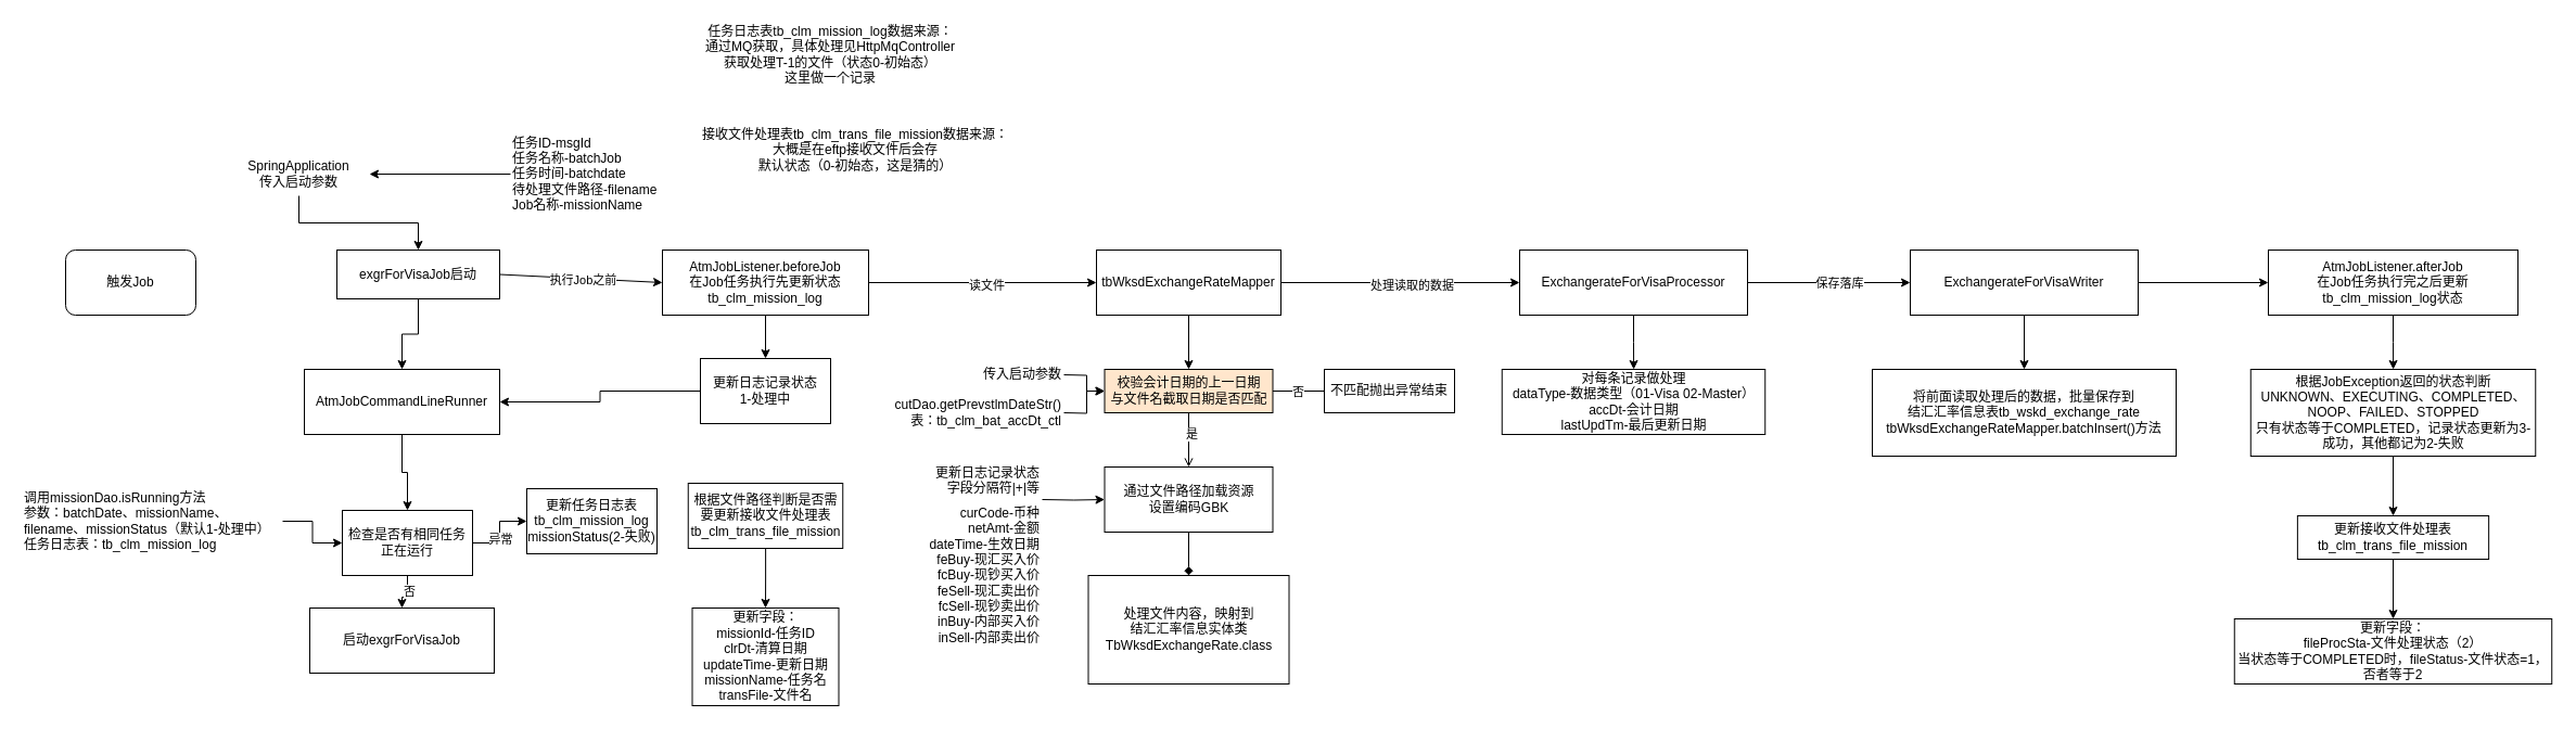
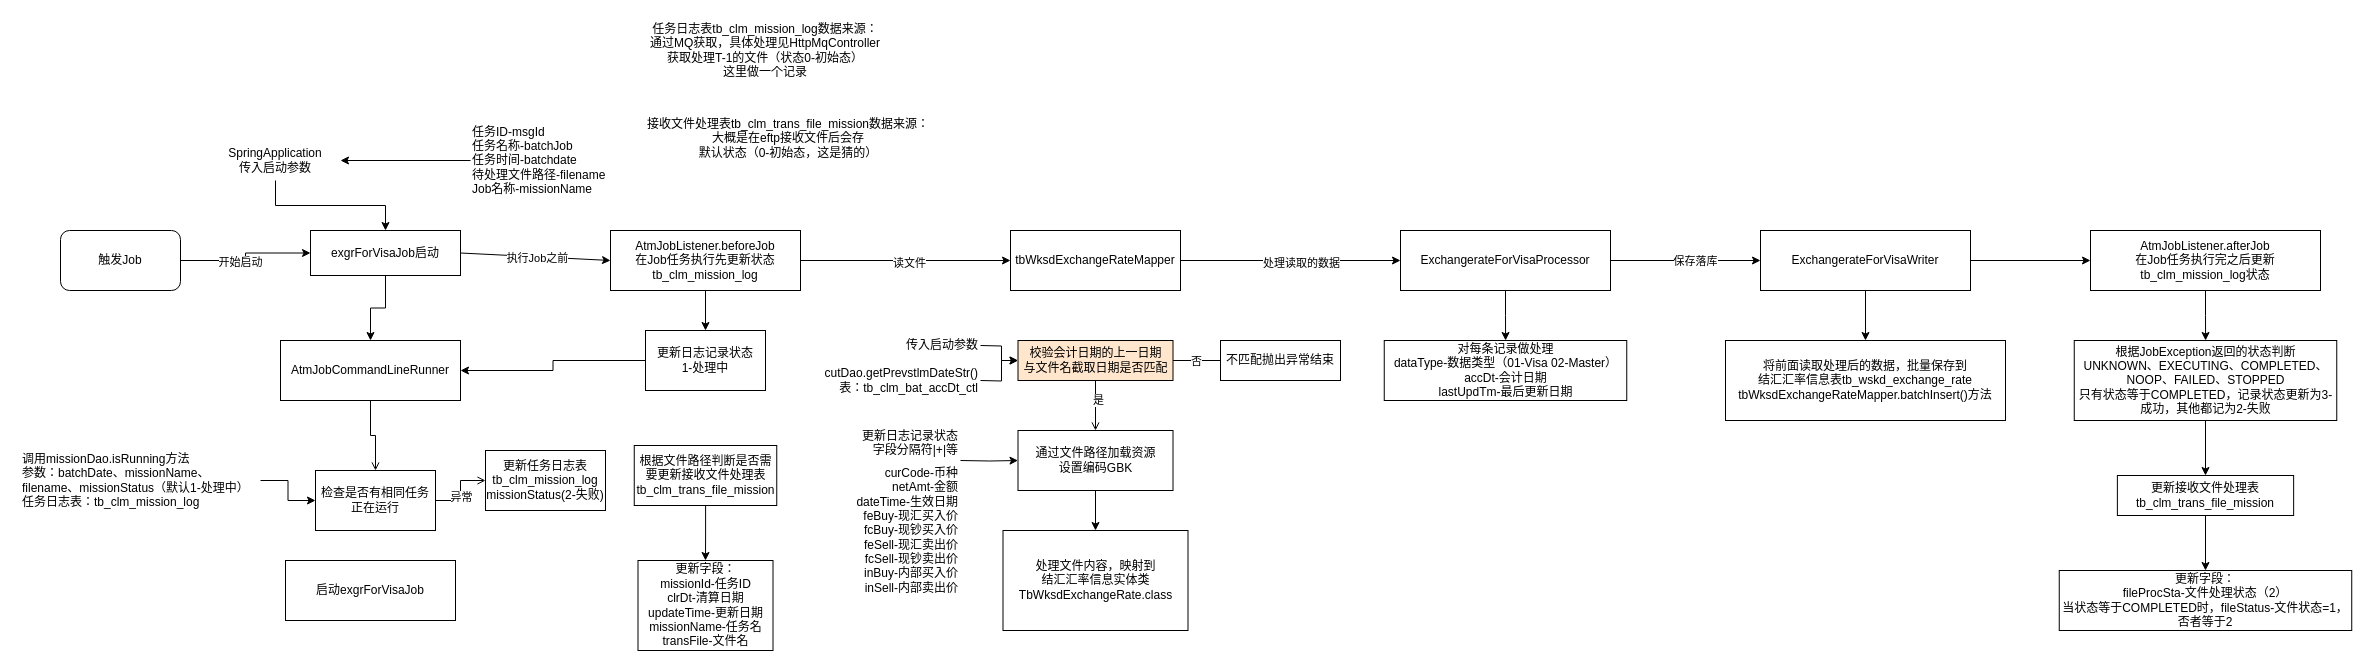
+ <mxCell id="60" value="" style="edgeStyle=orthogonalEdgeStyle;rounded=0;orthogonalLoop=1;jettySize=auto;html=1;" edge="1" parent="1" source="62" target="3"><mxGeometry relative="1" as="geometry" /></mxCell>
+ <mxCell id="61" value="开始启动" style="edgeLabel;html=1;align=center;verticalAlign=middle;resizable=0;points=[];" vertex="1" connectable="0" parent="60"><mxGeometry x="-0.149" y="-1" relative="1" as="geometry"><mxPoint as="offset" /></mxGeometry></mxCell>
- <mxCell id="18" value="" style="edgeStyle=orthogonalEdgeStyle;rounded=0;orthogonalLoop=1;jettySize=auto;html=1;" edge="1" parent="1" source="19" target="24"><mxGeometry relative="1" as="geometry" /></mxCell>
- <mxCell id="8" value="" style="edgeStyle=orthogonalEdgeStyle;rounded=0;orthogonalLoop=1;jettySize=auto;html=1;" edge="1" parent="1" source="9" target="14"><mxGeometry relative="1" as="geometry" /></mxCell>
+ <mxCell id="8" value="" style="edgeStyle=orthogonalEdgeStyle;rounded=0;orthogonalLoop=1;jettySize=auto;html=1;endArrow=open;" edge="1" parent="1" source="9" target="14"><mxGeometry relative="1" as="geometry" /></mxCell>
- <mxCell id="12" value="" style="edgeStyle=orthogonalEdgeStyle;rounded=0;orthogonalLoop=1;jettySize=auto;html=1;" edge="1" parent="1" source="14" target="39"><mxGeometry relative="1" as="geometry" /></mxCell>
+ <mxCell id="12" value="" style="edgeStyle=orthogonalEdgeStyle;rounded=0;orthogonalLoop=1;jettySize=auto;html=1;endArrow=open;" edge="1" parent="1" source="14" target="39"><mxGeometry relative="1" as="geometry" /></mxCell>
- <mxCell id="30" value="" style="edgeStyle=orthogonalEdgeStyle;rounded=0;orthogonalLoop=1;jettySize=auto;html=1;endArrow=diamond;" edge="1" parent="1" source="31" target="34"><mxGeometry relative="1" as="geometry" /></mxCell>
+ <mxCell id="30" value="" style="edgeStyle=orthogonalEdgeStyle;rounded=0;orthogonalLoop=1;jettySize=auto;html=1;" edge="1" parent="1" source="31" target="34"><mxGeometry relative="1" as="geometry" /></mxCell>
- <mxCell id="10" value="" style="edgeStyle=orthogonalEdgeStyle;rounded=0;orthogonalLoop=1;jettySize=auto;html=1;" edge="1" parent="1" source="14" target="15"><mxGeometry relative="1" as="geometry" /></mxCell>
- <mxCell id="11" value="否" style="edgeLabel;html=1;align=center;verticalAlign=middle;resizable=0;points=[];" vertex="1" connectable="0" parent="10"><mxGeometry x="-0.202" y="1" relative="1" as="geometry"><mxPoint as="offset" /></mxGeometry></mxCell>
